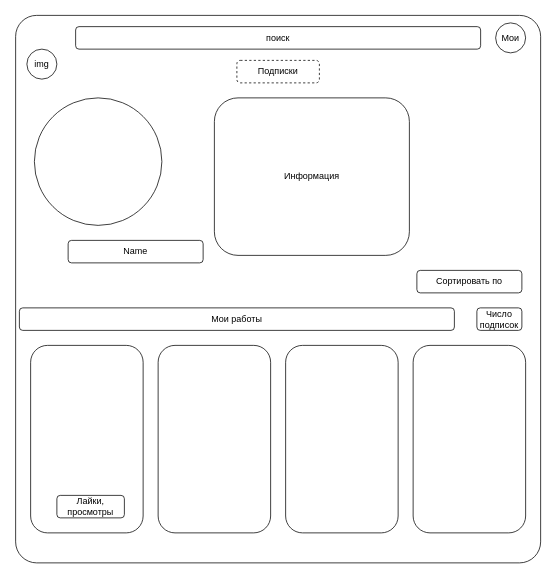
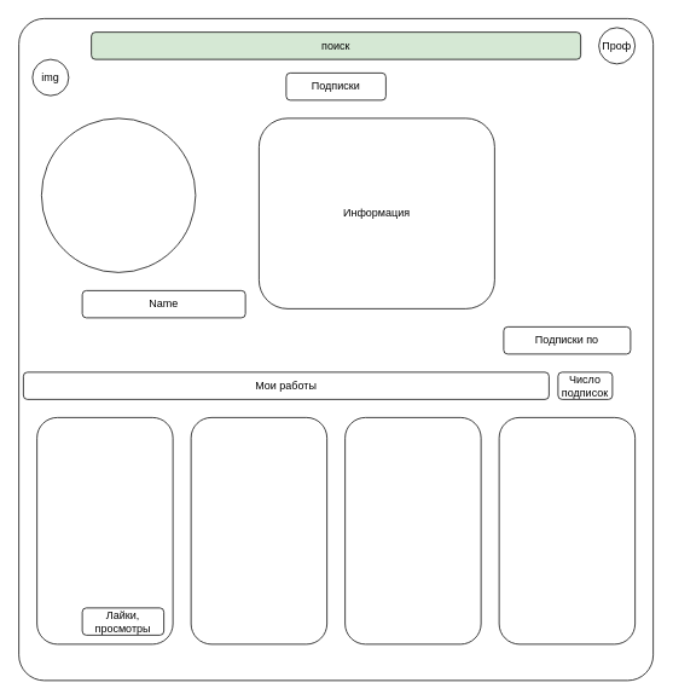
- <mxCell id="4" value="поиск" style="rounded=1;whiteSpace=wrap;html=1;" vertex="1" parent="1"><mxGeometry x="100" y="35" width="540" height="30" as="geometry" /></mxCell>
+ <mxCell id="4" value="поиск" style="rounded=1;whiteSpace=wrap;html=1;fillColor=#d5e8d4;" vertex="1" parent="1"><mxGeometry x="100" y="35" width="540" height="30" as="geometry" /></mxCell>
- <mxCell id="5" value="Мои" style="ellipse;whiteSpace=wrap;html=1;aspect=fixed;" vertex="1" parent="1"><mxGeometry x="660" y="30" width="40" height="40" as="geometry" /></mxCell>
+ <mxCell id="5" value="Проф" style="ellipse;whiteSpace=wrap;html=1;aspect=fixed;" vertex="1" parent="1"><mxGeometry x="660" y="30" width="40" height="40" as="geometry" /></mxCell>
- <mxCell id="6" value="Подписки" style="rounded=1;whiteSpace=wrap;html=1;dashed=1;" vertex="1" parent="1"><mxGeometry x="315" y="80" width="110" height="30" as="geometry" /></mxCell>
+ <mxCell id="6" value="Подписки" style="rounded=1;whiteSpace=wrap;html=1;" vertex="1" parent="1"><mxGeometry x="315" y="80" width="110" height="30" as="geometry" /></mxCell>
- <mxCell id="14" value="Сортировать по" style="rounded=1;whiteSpace=wrap;html=1;" vertex="1" parent="1"><mxGeometry x="555" y="360" width="140" height="30" as="geometry" /></mxCell>
+ <mxCell id="14" value="Подписки по" style="rounded=1;whiteSpace=wrap;html=1;" vertex="1" parent="1"><mxGeometry x="555" y="360" width="140" height="30" as="geometry" /></mxCell>
- <mxCell id="17" value="Число&lt;br&gt;подписок" style="rounded=1;whiteSpace=wrap;html=1;" vertex="1" parent="1"><mxGeometry x="635" y="410" width="60" height="30" as="geometry" /></mxCell>
+ <mxCell id="17" value="Число&lt;br&gt;подписок" style="rounded=1;whiteSpace=wrap;html=1;" vertex="1" parent="1"><mxGeometry x="615" y="410" width="60" height="30" as="geometry" /></mxCell>
- <mxCell id="16" value="Лайки,&lt;br&gt;просмотры" style="rounded=1;whiteSpace=wrap;html=1;" vertex="1" parent="1"><mxGeometry x="75" y="660" width="90" height="30" as="geometry" /></mxCell>
+ <mxCell id="16" value="Лайки,&lt;br&gt;просмотры" style="rounded=1;whiteSpace=wrap;html=1;" vertex="1" parent="1"><mxGeometry x="90" y="670" width="90" height="30" as="geometry" /></mxCell>
